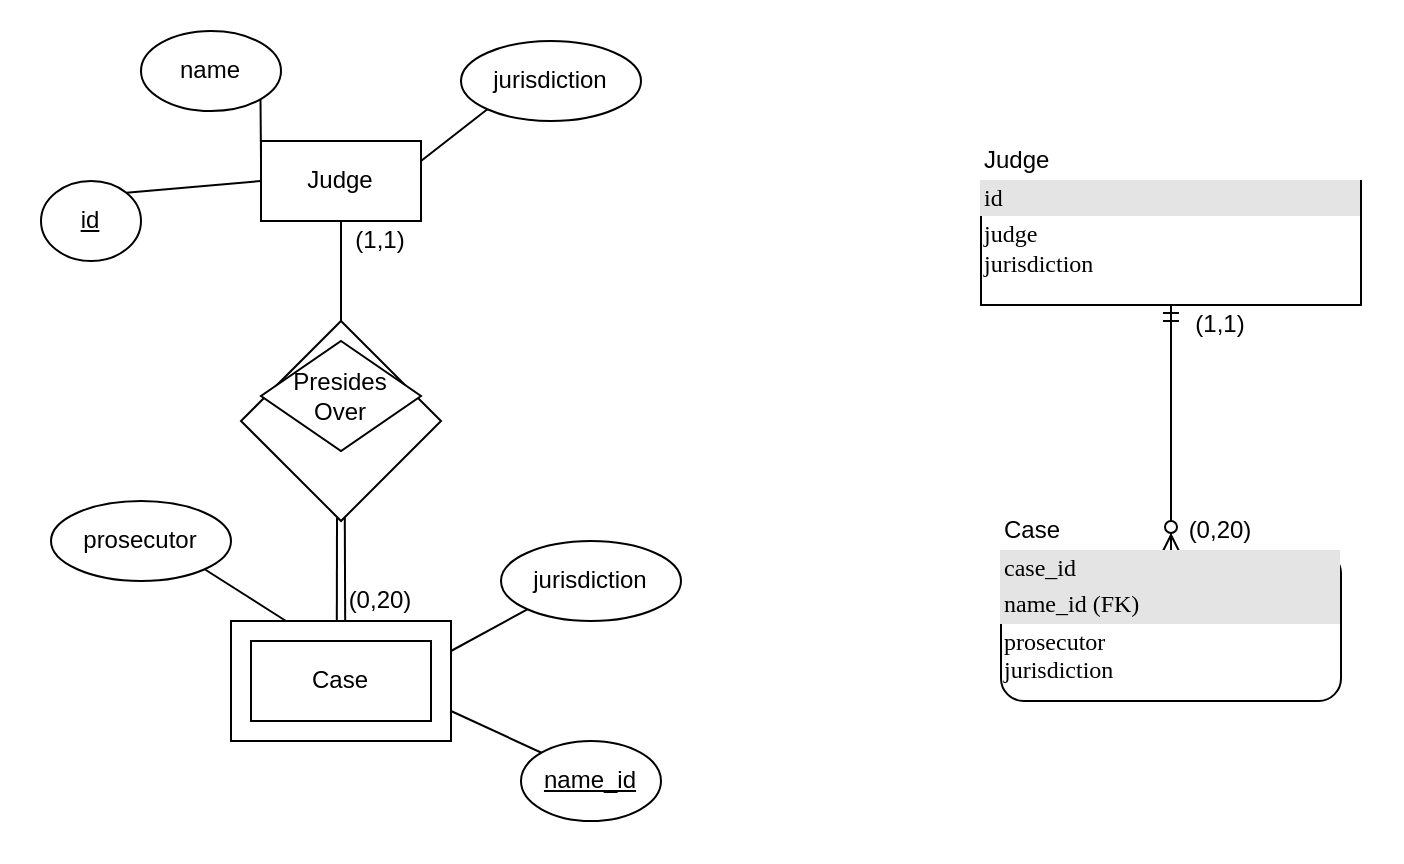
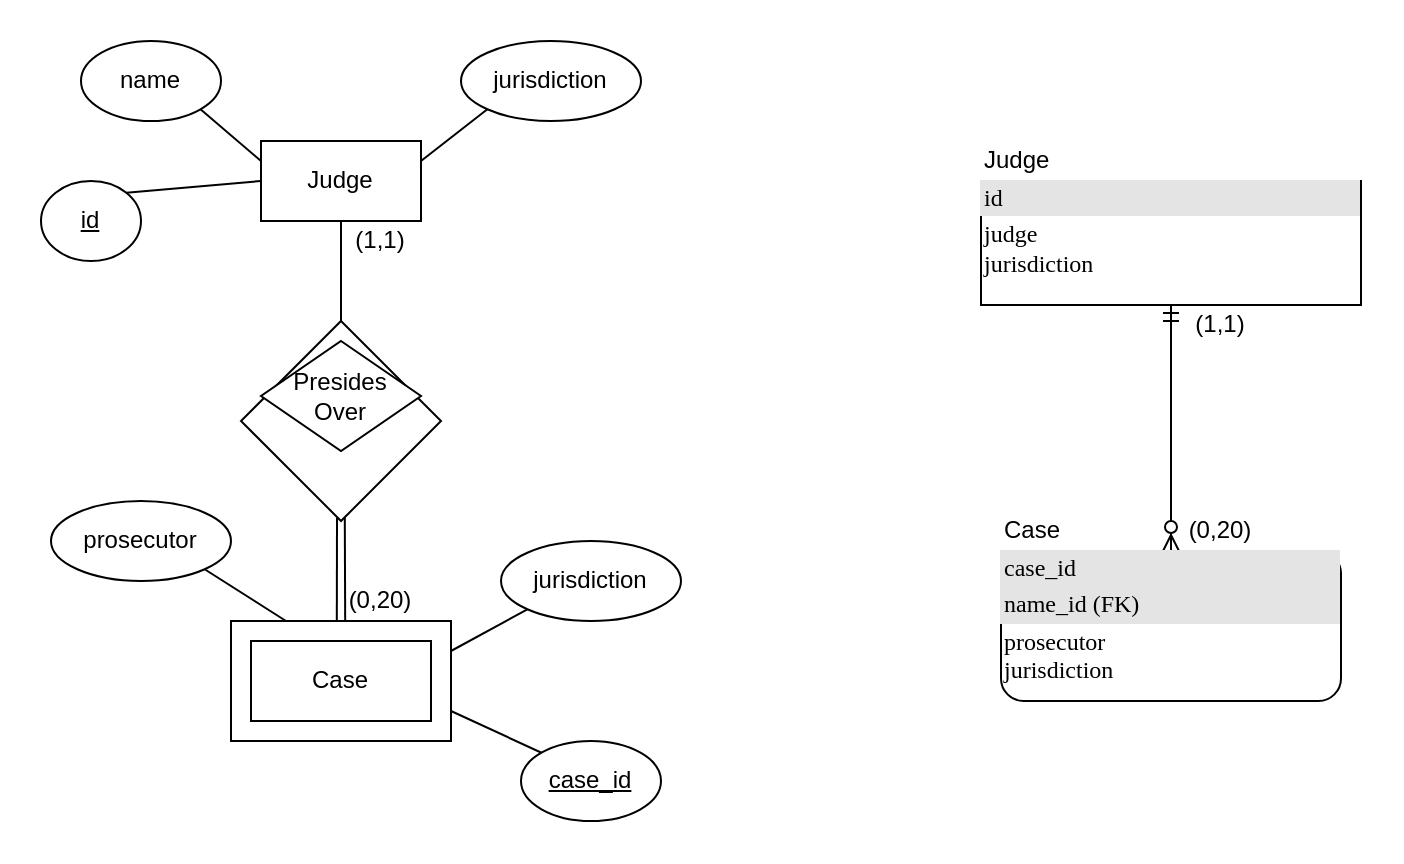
- <mxCell id="6" value="name" style="ellipse;whiteSpace=wrap;html=1;" vertex="1" parent="1"><mxGeometry x="70" y="15" width="70" height="40" as="geometry" /></mxCell>
+ <mxCell id="6" value="name" style="ellipse;whiteSpace=wrap;html=1;" vertex="1" parent="1"><mxGeometry x="40" y="20" width="70" height="40" as="geometry" /></mxCell>
- <mxCell id="15" value="&lt;u&gt;name_id&lt;/u&gt;" style="ellipse;whiteSpace=wrap;html=1;" vertex="1" parent="1"><mxGeometry x="260" y="370" width="70" height="40" as="geometry" /></mxCell>
+ <mxCell id="15" value="&lt;u&gt;case_id&lt;/u&gt;" style="ellipse;whiteSpace=wrap;html=1;" vertex="1" parent="1"><mxGeometry x="260" y="370" width="70" height="40" as="geometry" /></mxCell>
